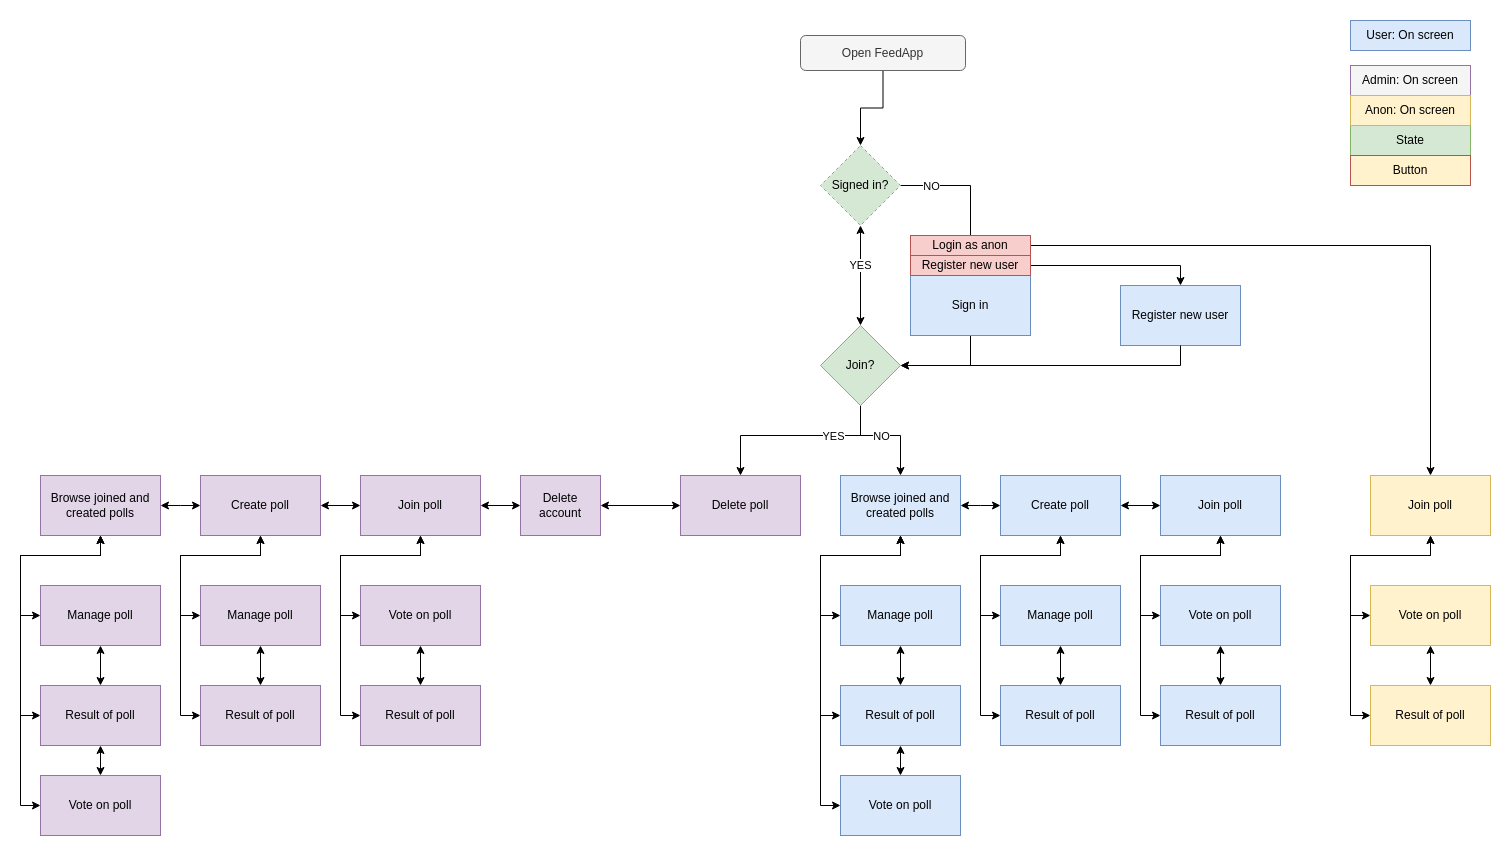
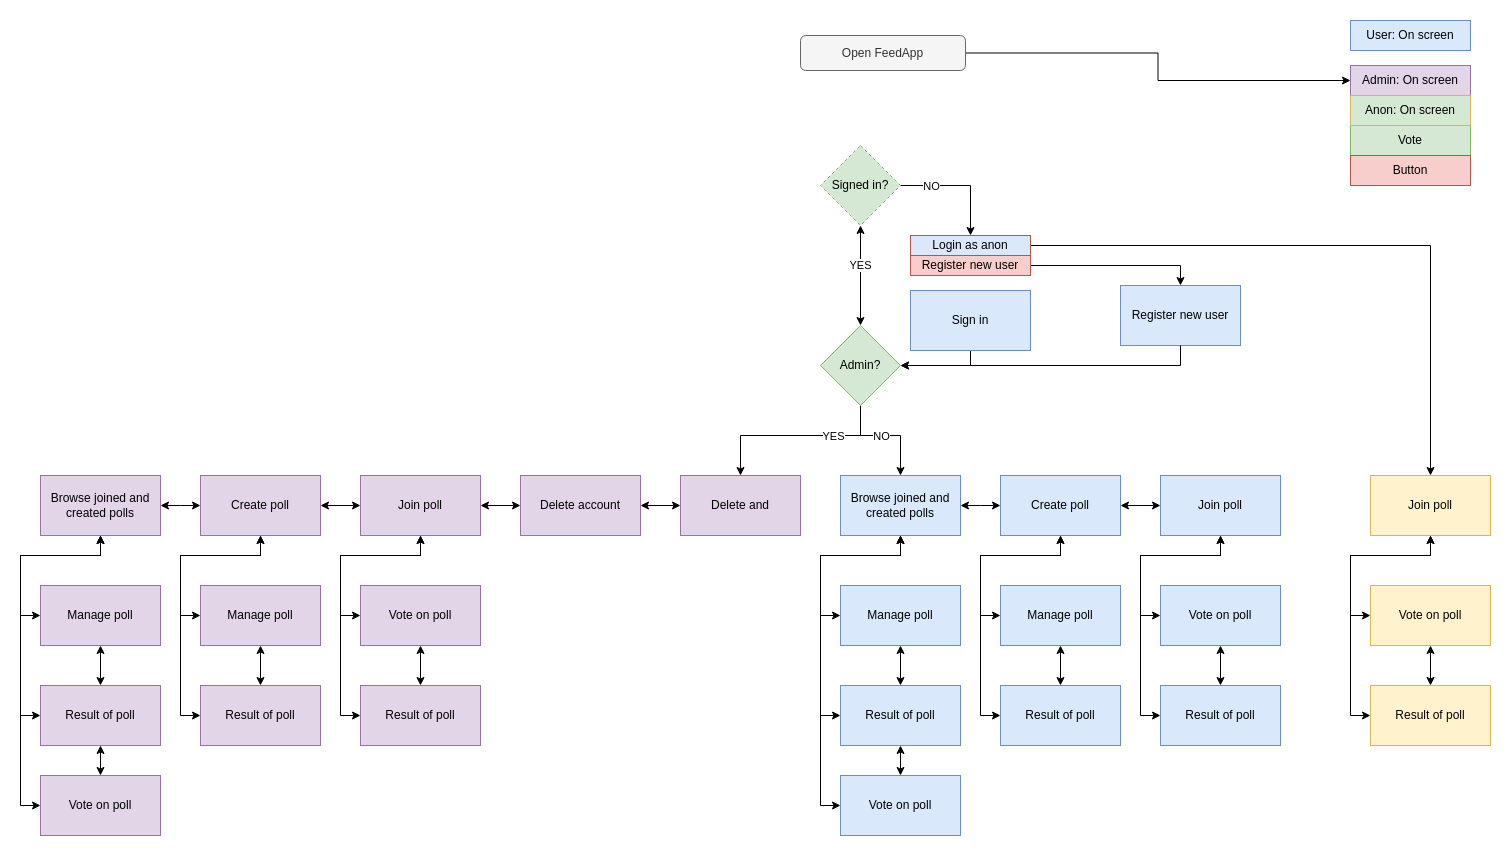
- <mxCell id="81" value="Admin: On screen" style="rounded=0;whiteSpace=wrap;html=1;fillColor=#f5f5f5;strokeColor=#9673a6;" vertex="1" parent="1"><mxGeometry x="1350" y="65" width="120" height="30" as="geometry" /></mxCell>
+ <mxCell id="81" value="Admin: On screen" style="rounded=0;whiteSpace=wrap;html=1;fillColor=#e1d5e7;strokeColor=#9673a6;" vertex="1" parent="1"><mxGeometry x="1350" y="65" width="120" height="30" as="geometry" /></mxCell>
- <mxCell id="37" style="edgeStyle=orthogonalEdgeStyle;rounded=0;orthogonalLoop=1;jettySize=auto;html=1;startArrow=none;startFill=0;" edge="1" parent="1" source="38" target="36"><mxGeometry relative="1" as="geometry" /></mxCell>
+ <mxCell id="37" style="edgeStyle=orthogonalEdgeStyle;rounded=0;orthogonalLoop=1;jettySize=auto;html=1;startArrow=none;startFill=0;" edge="1" parent="1" source="38" target="81"><mxGeometry relative="1" as="geometry" /></mxCell>
- <mxCell id="82" value="Anon: On screen" style="rounded=0;whiteSpace=wrap;html=1;fillColor=#fff2cc;strokeColor=#d6b656;" vertex="1" parent="1"><mxGeometry x="1350" y="95" width="120" height="30" as="geometry" /></mxCell>
+ <mxCell id="82" value="Anon: On screen" style="rounded=0;whiteSpace=wrap;html=1;fillColor=#d5e8d4;strokeColor=#d6b656;" vertex="1" parent="1"><mxGeometry x="1350" y="95" width="120" height="30" as="geometry" /></mxCell>
- <mxCell id="42" value="State" style="rounded=0;whiteSpace=wrap;html=1;fillColor=#d5e8d4;strokeColor=#82b366;" vertex="1" parent="1"><mxGeometry x="1350" y="125" width="120" height="30" as="geometry" /></mxCell>
+ <mxCell id="42" value="Vote" style="rounded=0;whiteSpace=wrap;html=1;fillColor=#d5e8d4;strokeColor=#82b366;" vertex="1" parent="1"><mxGeometry x="1350" y="125" width="120" height="30" as="geometry" /></mxCell>
- <mxCell id="43" value="Button" style="rounded=0;whiteSpace=wrap;html=1;fillColor=#fff2cc;strokeColor=#b85450;" vertex="1" parent="1"><mxGeometry x="1350" y="155" width="120" height="30" as="geometry" /></mxCell>
+ <mxCell id="43" value="Button" style="rounded=0;whiteSpace=wrap;html=1;fillColor=#f8cecc;strokeColor=#b85450;" vertex="1" parent="1"><mxGeometry x="1350" y="155" width="120" height="30" as="geometry" /></mxCell>
- <mxCell id="32" style="edgeStyle=orthogonalEdgeStyle;rounded=0;orthogonalLoop=1;jettySize=auto;html=1;startArrow=none;startFill=0;entryX=0.5;entryY=0;entryDx=0;entryDy=0;endArrow=none;" edge="1" parent="1" source="36" target="47"><mxGeometry relative="1" as="geometry"><mxPoint x="970" y="285" as="targetPoint" /></mxGeometry></mxCell>
+ <mxCell id="32" style="edgeStyle=orthogonalEdgeStyle;rounded=0;orthogonalLoop=1;jettySize=auto;html=1;startArrow=none;startFill=0;entryX=0.5;entryY=0;entryDx=0;entryDy=0;" edge="1" parent="1" source="36" target="47"><mxGeometry relative="1" as="geometry"><mxPoint x="970" y="285" as="targetPoint" /></mxGeometry></mxCell>
- <mxCell id="47" value="Login as anon" style="rounded=0;whiteSpace=wrap;html=1;fillColor=#f8cecc;strokeColor=#b85450;" vertex="1" parent="1"><mxGeometry x="910" y="235" width="120" height="20" as="geometry" /></mxCell>
+ <mxCell id="47" value="Login as anon" style="rounded=0;whiteSpace=wrap;html=1;fillColor=#dae8fc;strokeColor=#b85450;" vertex="1" parent="1"><mxGeometry x="910" y="235" width="120" height="20" as="geometry" /></mxCell>
- <mxCell id="40" value="Sign in" style="rounded=0;whiteSpace=wrap;html=1;fillColor=#dae8fc;strokeColor=#6c8ebf;" vertex="1" parent="1"><mxGeometry x="910" y="275" width="120" height="60" as="geometry" /></mxCell>
+ <mxCell id="40" value="Sign in" style="rounded=0;whiteSpace=wrap;html=1;fillColor=#dae8fc;strokeColor=#6c8ebf;" vertex="1" parent="1"><mxGeometry x="910" y="290" width="120" height="60" as="geometry" /></mxCell>
- <mxCell id="57" value="Join?" style="rhombus;whiteSpace=wrap;html=1;fillColor=#d5e8d4;strokeColor=#82b366;" vertex="1" parent="1"><mxGeometry x="820" y="325" width="80" height="80" as="geometry" /></mxCell>
+ <mxCell id="57" value="Admin?" style="rhombus;whiteSpace=wrap;html=1;fillColor=#d5e8d4;strokeColor=#82b366;" vertex="1" parent="1"><mxGeometry x="820" y="325" width="80" height="80" as="geometry" /></mxCell>
- <mxCell id="51" value="Delete account" style="rounded=0;whiteSpace=wrap;html=1;fillColor=#e1d5e7;strokeColor=#9673a6;" vertex="1" parent="1"><mxGeometry x="520" y="475" width="80" height="60" as="geometry" /></mxCell>
+ <mxCell id="51" value="Delete account" style="rounded=0;whiteSpace=wrap;html=1;fillColor=#e1d5e7;strokeColor=#9673a6;" vertex="1" parent="1"><mxGeometry x="520" y="475" width="120" height="60" as="geometry" /></mxCell>
- <mxCell id="48" value="Delete poll" style="rounded=0;whiteSpace=wrap;html=1;fillColor=#e1d5e7;strokeColor=#9673a6;" vertex="1" parent="1"><mxGeometry x="680" y="475" width="120" height="60" as="geometry" /></mxCell>
+ <mxCell id="48" value="Delete and" style="rounded=0;whiteSpace=wrap;html=1;fillColor=#e1d5e7;strokeColor=#9673a6;" vertex="1" parent="1"><mxGeometry x="680" y="475" width="120" height="60" as="geometry" /></mxCell>
